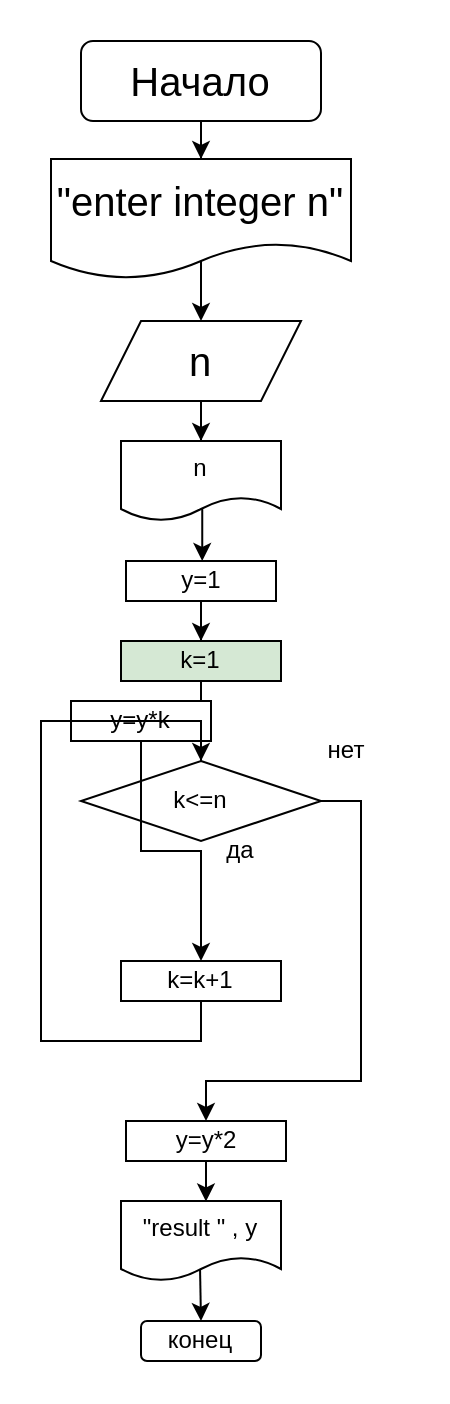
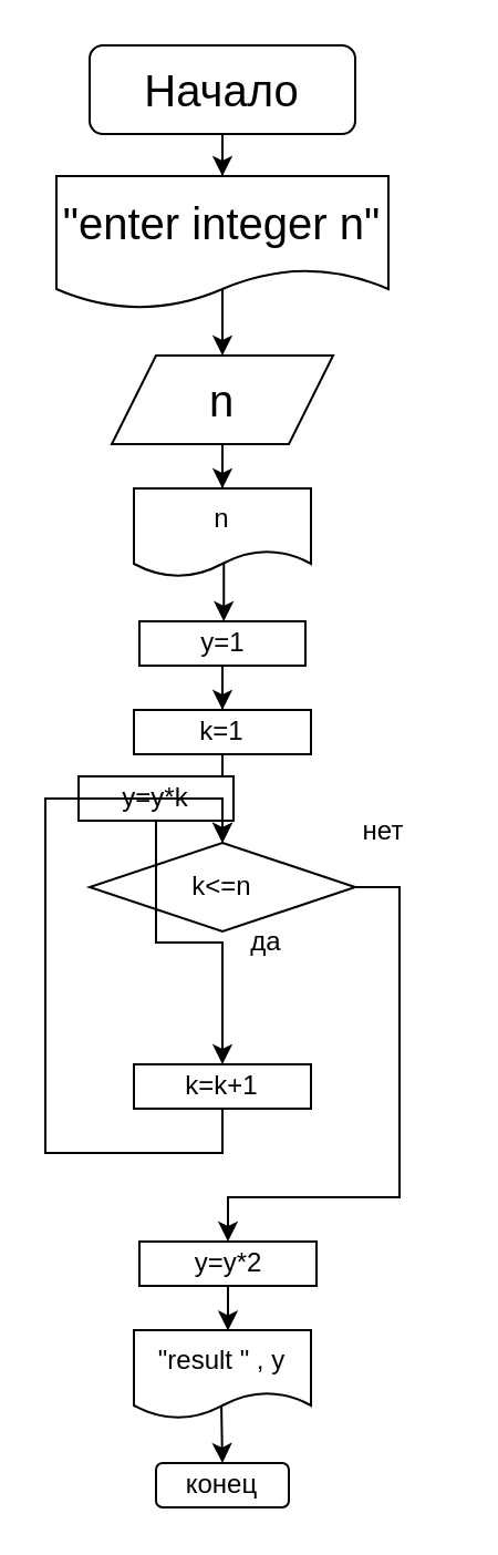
- <mxCell id="13" value="k=1" style="whiteSpace=wrap;html=1;rounded=0;fillColor=#d5e8d4;" parent="1" vertex="1"><mxGeometry x="60" y="320" width="80" height="20" as="geometry" /></mxCell>
+ <mxCell id="13" value="k=1" style="whiteSpace=wrap;html=1;rounded=0;" parent="1" vertex="1"><mxGeometry x="60" y="320" width="80" height="20" as="geometry" /></mxCell>
- <mxCell id="12" value="" style="edgeStyle=orthogonalEdgeStyle;rounded=0;orthogonalLoop=1;jettySize=auto;html=1;endArrow=none;" parent="1" source="13" target="15" edge="1"><mxGeometry relative="1" as="geometry" /></mxCell>
+ <mxCell id="12" value="" style="edgeStyle=orthogonalEdgeStyle;rounded=0;orthogonalLoop=1;jettySize=auto;html=1;" parent="1" source="13" target="15" edge="1"><mxGeometry relative="1" as="geometry" /></mxCell>
